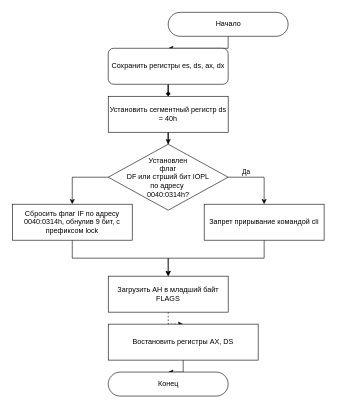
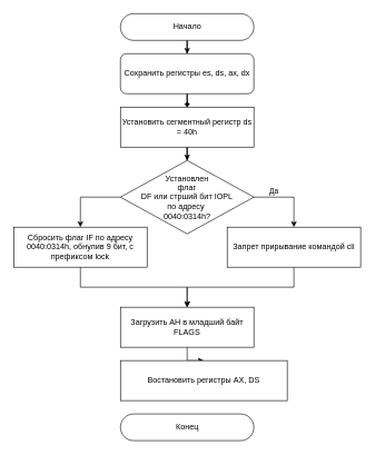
- <mxCell id="3" value="Начало" style="html=1;dashed=0;whitespace=wrap;shape=mxgraph.dfd.start" vertex="1" parent="1"><mxGeometry x="280" y="20" width="200" height="40" as="geometry" /></mxCell>
+ <mxCell id="3" value="Начало" style="html=1;dashed=0;whitespace=wrap;shape=mxgraph.dfd.start" vertex="1" parent="1"><mxGeometry x="180" y="20" width="200" height="40" as="geometry" /></mxCell>
- <mxCell id="15" style="edgeStyle=orthogonalEdgeStyle;rounded=0;orthogonalLoop=1;jettySize=auto;html=1;dashed=1;" edge="1" parent="1" source="16" target="18"><mxGeometry relative="1" as="geometry" /></mxCell>
+ <mxCell id="15" style="edgeStyle=orthogonalEdgeStyle;rounded=0;orthogonalLoop=1;jettySize=auto;html=1;" edge="1" parent="1" source="16" target="18"><mxGeometry relative="1" as="geometry" /></mxCell>
- <mxCell id="17" style="edgeStyle=orthogonalEdgeStyle;rounded=0;orthogonalLoop=1;jettySize=auto;html=1;" edge="1" parent="1" source="18" target="19"><mxGeometry relative="1" as="geometry" /></mxCell>
